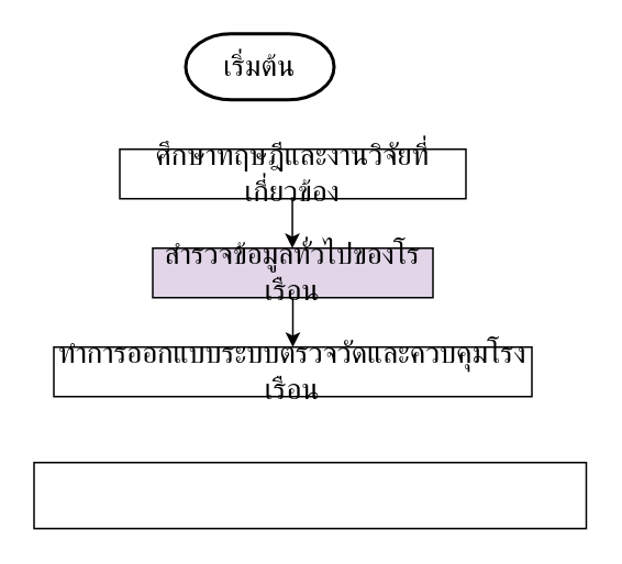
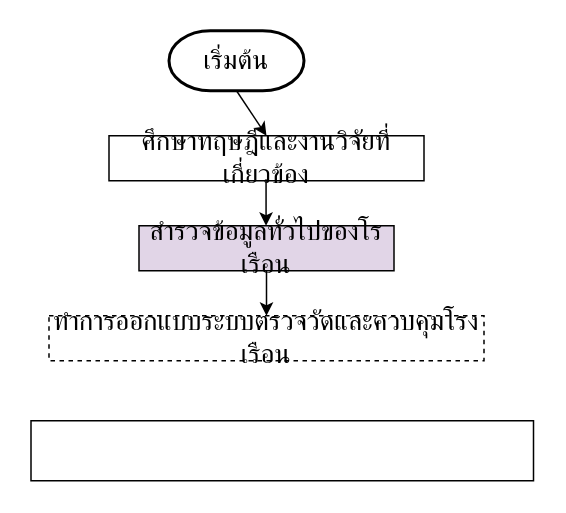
+ <mxCell id="4" value="" style="endArrow=classic;html=1;rounded=0;exitX=0.5;exitY=1;exitDx=0;exitDy=0;exitPerimeter=0;entryX=0.5;entryY=0;entryDx=0;entryDy=0;" edge="1" parent="1" source="2" target="3"><mxGeometry width="50" height="50" relative="1" as="geometry"><mxPoint x="122" y="240" as="sourcePoint" /><mxPoint x="172" y="190" as="targetPoint" /></mxGeometry></mxCell>
- <mxCell id="7" value="&lt;font style=&quot;font-size: 18px;&quot;&gt;&lt;span style=&quot;font-family: &amp;quot;TH SarabunPSK&amp;quot;;&quot; lang=&quot;TH&quot;&gt;ทำการออกแบบระบบตรวจวัดและควบคุมโรงเรือน&lt;/span&gt;&lt;br&gt;&lt;/font&gt;" style="rounded=0;whiteSpace=wrap;html=1;" vertex="1" parent="1"><mxGeometry x="32" y="210" width="290" height="30" as="geometry" /></mxCell>
+ <mxCell id="7" value="&lt;font style=&quot;font-size: 18px;&quot;&gt;&lt;span style=&quot;font-family: &amp;quot;TH SarabunPSK&amp;quot;;&quot; lang=&quot;TH&quot;&gt;ทำการออกแบบระบบตรวจวัดและควบคุมโรงเรือน&lt;/span&gt;&lt;br&gt;&lt;/font&gt;" style="rounded=0;whiteSpace=wrap;html=1;dashed=1;" vertex="1" parent="1"><mxGeometry x="32" y="210" width="290" height="30" as="geometry" /></mxCell>
